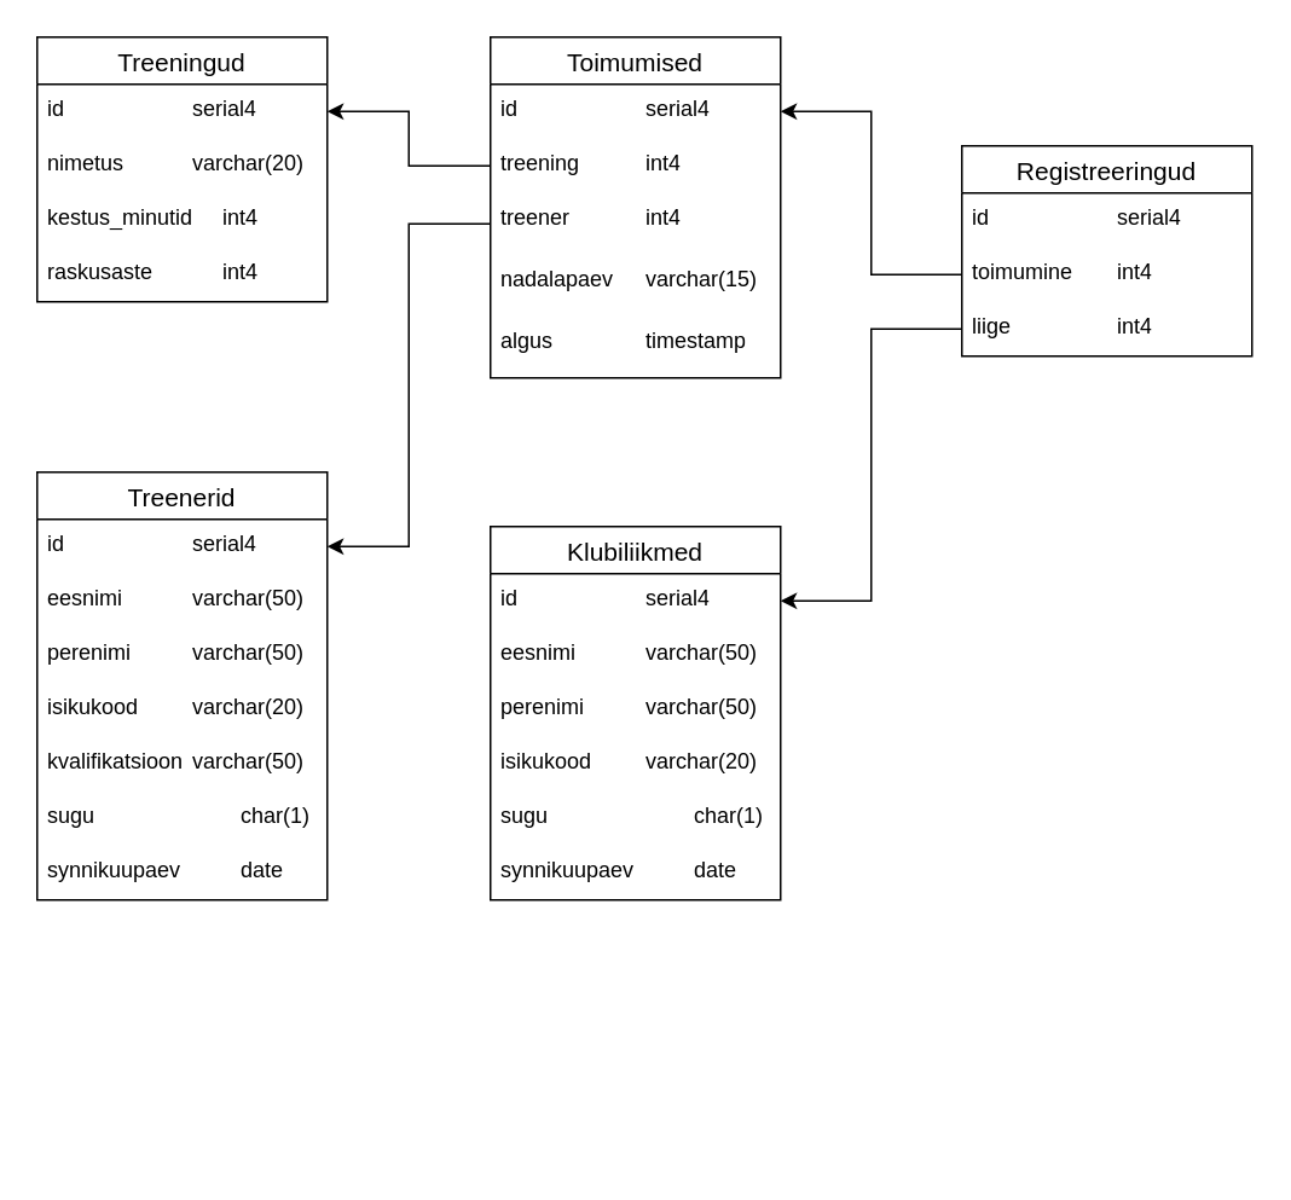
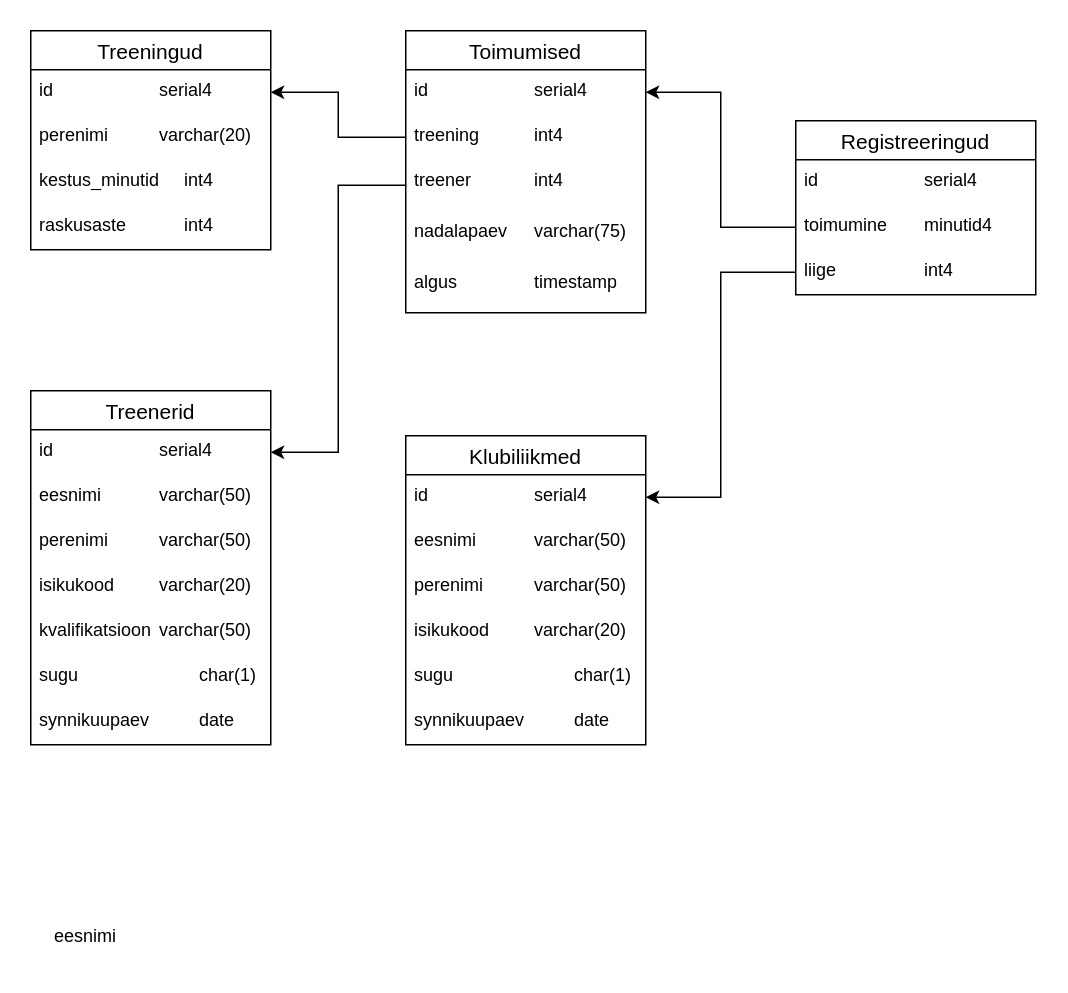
- <mxCell id="4" value="nimetus&lt;span style=&quot;white-space: pre;&quot;&gt;&#09;&lt;/span&gt;&lt;span style=&quot;white-space: pre;&quot;&gt;&#09;&lt;/span&gt;varchar(20)" style="text;strokeColor=none;fillColor=none;spacingLeft=4;spacingRight=4;overflow=hidden;rotatable=0;points=[[0,0.5],[1,0.5]];portConstraint=eastwest;fontSize=12;whiteSpace=wrap;html=1;" vertex="1" parent="2"><mxGeometry y="56" width="160" height="30" as="geometry" /></mxCell>
+ <mxCell id="4" value="perenimi&lt;span style=&quot;white-space: pre;&quot;&gt;&#09;&lt;/span&gt;&lt;span style=&quot;white-space: pre;&quot;&gt;&#09;&lt;/span&gt;varchar(20)" style="text;strokeColor=none;fillColor=none;spacingLeft=4;spacingRight=4;overflow=hidden;rotatable=0;points=[[0,0.5],[1,0.5]];portConstraint=eastwest;fontSize=12;whiteSpace=wrap;html=1;" vertex="1" parent="2"><mxGeometry y="56" width="160" height="30" as="geometry" /></mxCell>
- <mxCell id="30" value="toimumine&lt;span style=&quot;white-space: pre;&quot;&gt;&#09;&lt;/span&gt;int4" style="text;strokeColor=none;fillColor=none;spacingLeft=4;spacingRight=4;overflow=hidden;rotatable=0;points=[[0,0.5],[1,0.5]];portConstraint=eastwest;fontSize=12;whiteSpace=wrap;html=1;" vertex="1" parent="28"><mxGeometry y="56" width="160" height="30" as="geometry" /></mxCell>
+ <mxCell id="30" value="toimumine&lt;span style=&quot;white-space: pre;&quot;&gt;&#09;&lt;/span&gt;minutid4" style="text;strokeColor=none;fillColor=none;spacingLeft=4;spacingRight=4;overflow=hidden;rotatable=0;points=[[0,0.5],[1,0.5]];portConstraint=eastwest;fontSize=12;whiteSpace=wrap;html=1;" vertex="1" parent="28"><mxGeometry y="56" width="160" height="30" as="geometry" /></mxCell>
- <mxCell id="26" value="nadalapaev&lt;span style=&quot;white-space: pre;&quot;&gt;&#09;&lt;/span&gt;varchar(15)" style="text;strokeColor=none;fillColor=none;spacingLeft=4;spacingRight=4;overflow=hidden;rotatable=0;points=[[0,0.5],[1,0.5]];portConstraint=eastwest;fontSize=12;whiteSpace=wrap;html=1;" vertex="1" parent="22"><mxGeometry y="120" width="160" height="34" as="geometry" /></mxCell>
+ <mxCell id="26" value="nadalapaev&lt;span style=&quot;white-space: pre;&quot;&gt;&#09;&lt;/span&gt;varchar(75)" style="text;strokeColor=none;fillColor=none;spacingLeft=4;spacingRight=4;overflow=hidden;rotatable=0;points=[[0,0.5],[1,0.5]];portConstraint=eastwest;fontSize=12;whiteSpace=wrap;html=1;" vertex="1" parent="22"><mxGeometry y="120" width="160" height="34" as="geometry" /></mxCell>
+ <mxCell id="32" value="eesnimi" style="text;strokeColor=none;fillColor=none;spacingLeft=4;spacingRight=4;overflow=hidden;rotatable=0;points=[[0,0.5],[1,0.5]];portConstraint=eastwest;fontSize=12;whiteSpace=wrap;html=1;" vertex="1" parent="1"><mxGeometry x="30" y="610" width="160" height="30" as="geometry" /></mxCell>
